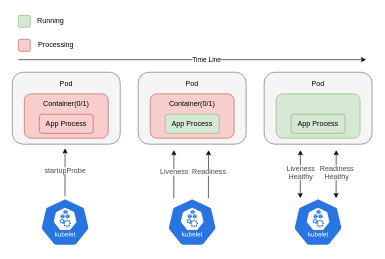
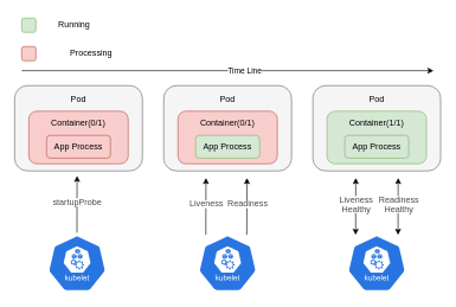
- <mxCell id="9" value="Running" style="text;html=1;strokeColor=none;fillColor=none;align=center;verticalAlign=middle;whiteSpace=wrap;rounded=0;" vertex="1" parent="1"><mxGeometry x="54" y="20" width="60" height="30" as="geometry" /></mxCell>
+ <mxCell id="9" value="Running" style="text;html=1;strokeColor=none;fillColor=none;align=center;verticalAlign=middle;whiteSpace=wrap;rounded=0;" vertex="1" parent="1"><mxGeometry x="74" y="20" width="60" height="30" as="geometry" /></mxCell>
- <mxCell id="11" value="Processing" style="text;html=1;strokeColor=none;fillColor=none;align=center;verticalAlign=middle;whiteSpace=wrap;rounded=0;" vertex="1" parent="1"><mxGeometry x="50" y="60" width="86" height="30" as="geometry" /></mxCell>
+ <mxCell id="11" value="Processing" style="text;html=1;strokeColor=none;fillColor=none;align=center;verticalAlign=middle;whiteSpace=wrap;rounded=0;" vertex="1" parent="1"><mxGeometry x="85" y="60" width="86" height="30" as="geometry" /></mxCell>
+ <mxCell id="28" value="Container(1/1)" style="text;html=1;strokeColor=none;fillColor=none;align=center;verticalAlign=middle;whiteSpace=wrap;rounded=0;" vertex="1" parent="1"><mxGeometry x="500" y="158" width="60" height="30" as="geometry" /></mxCell>
